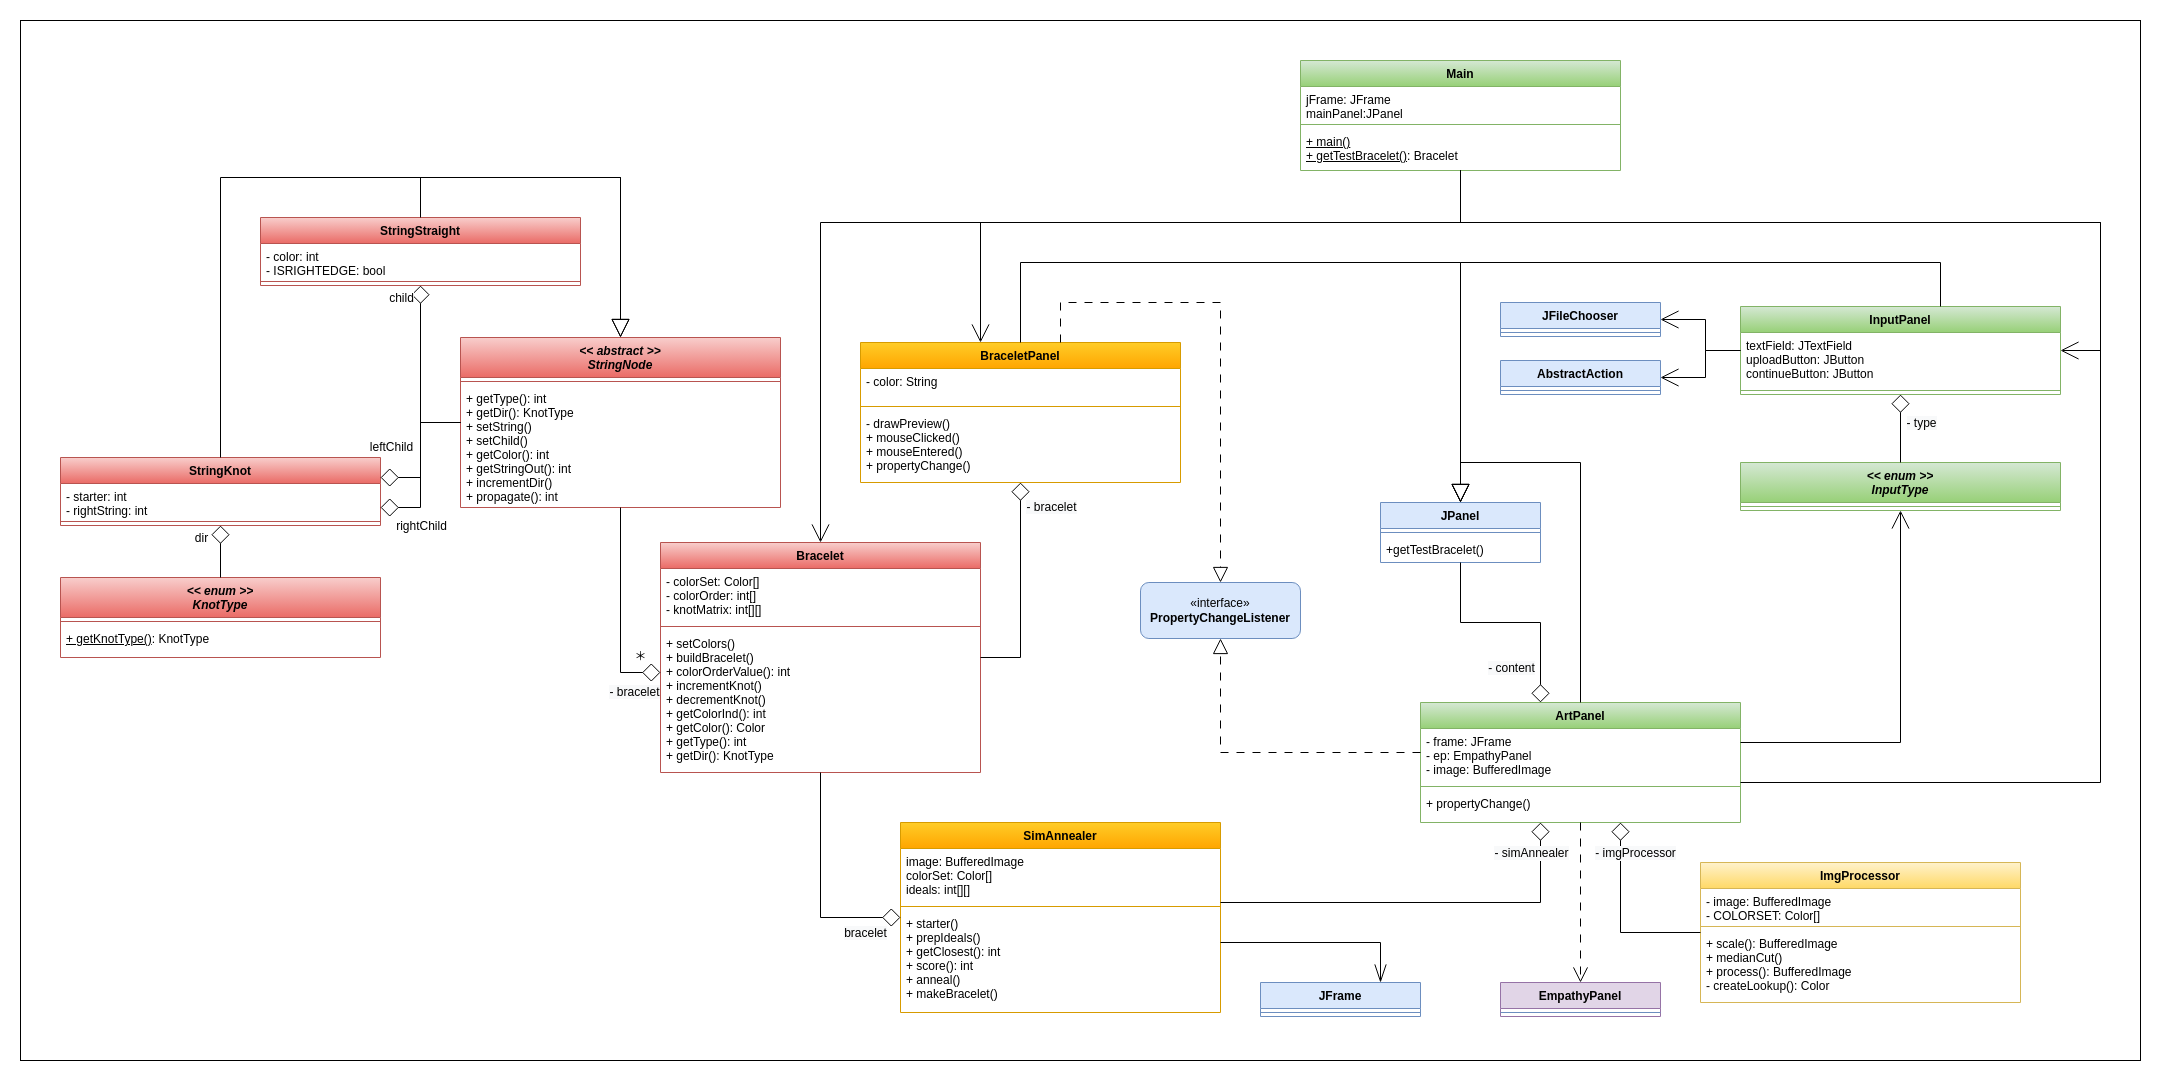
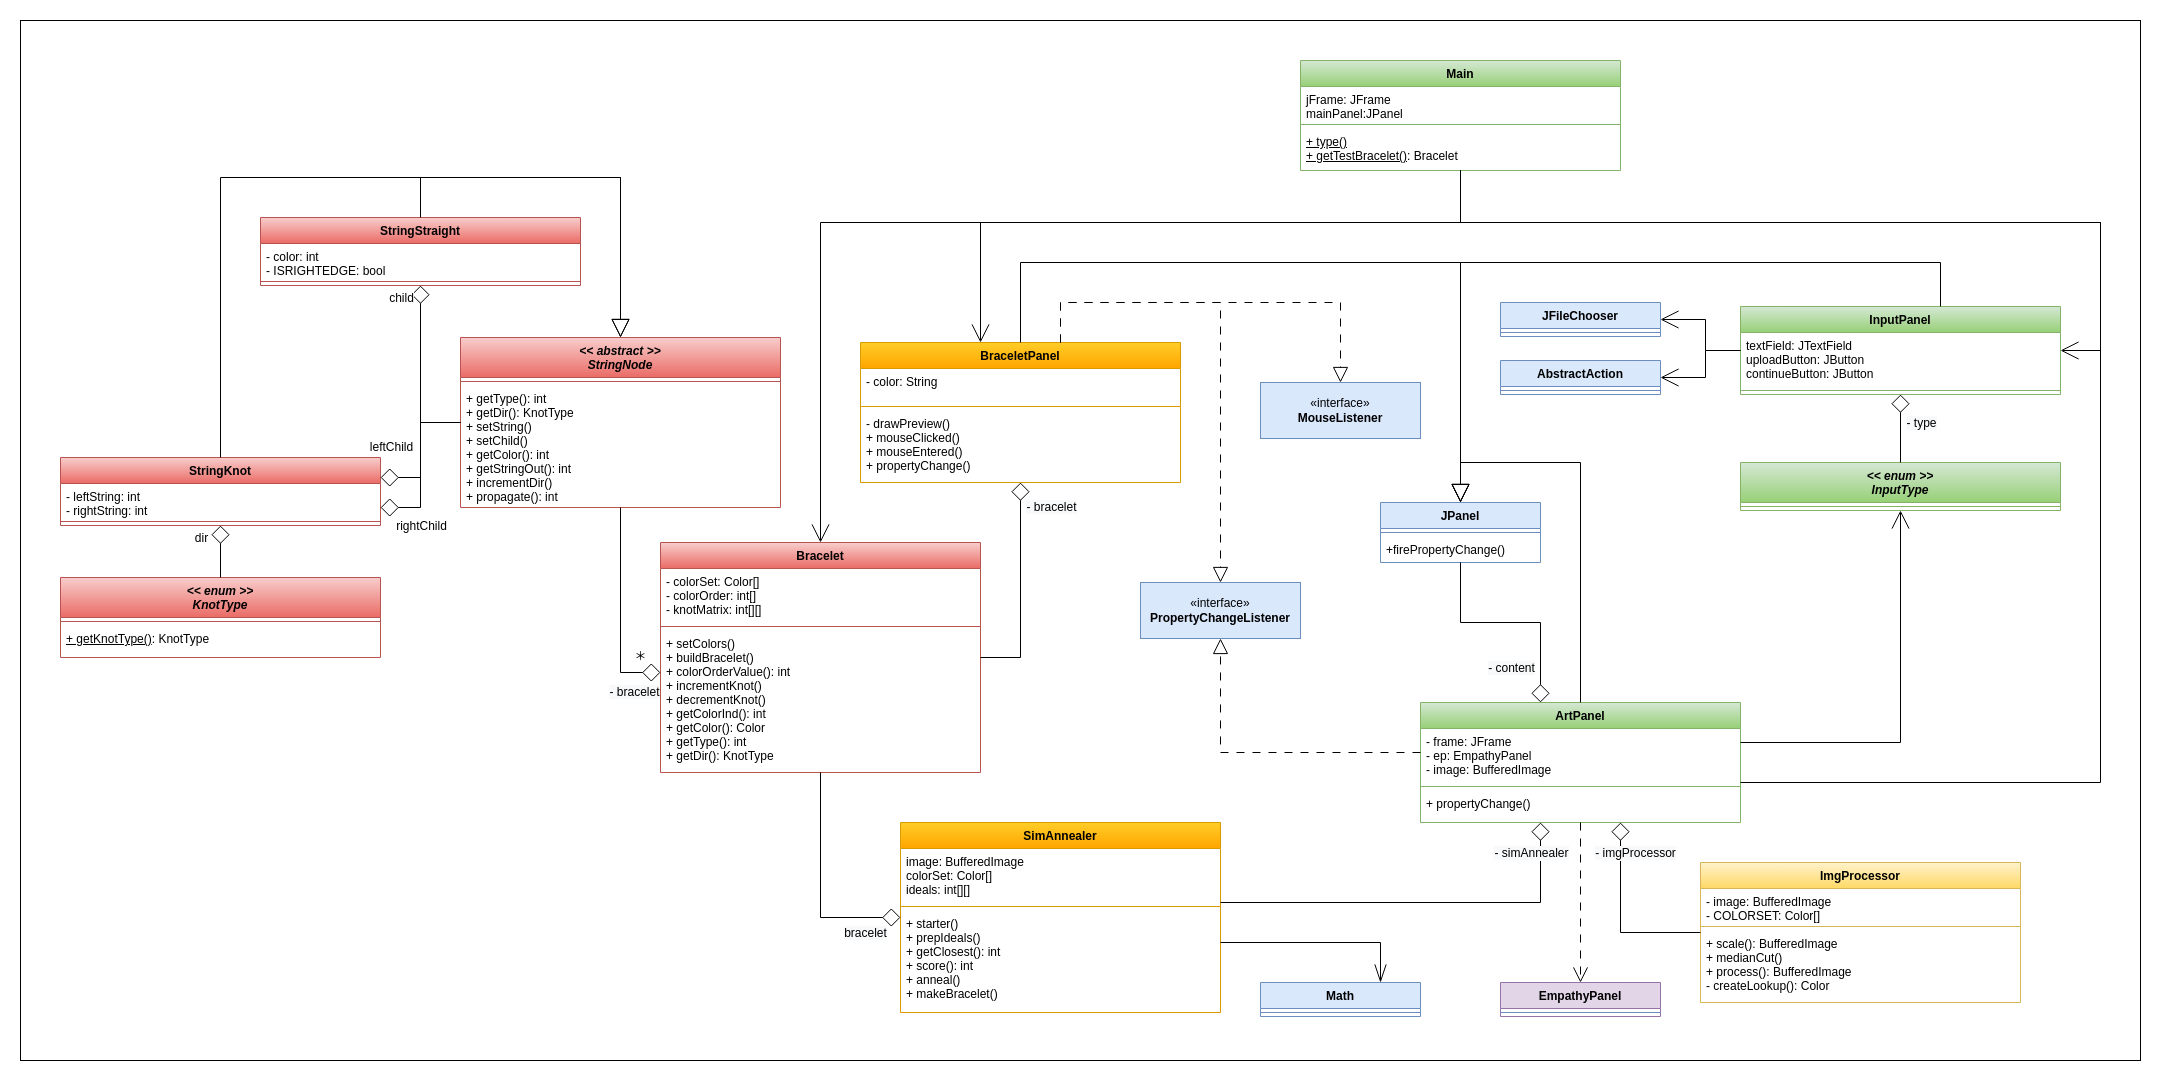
- <mxCell id="35" value="&lt;u&gt;+ main()&lt;/u&gt;&lt;br&gt;&lt;u&gt;+ getTestBracelet()&lt;/u&gt;: Bracelet" style="text;strokeColor=none;fillColor=none;align=left;verticalAlign=top;spacingLeft=4;spacingRight=4;overflow=hidden;rotatable=0;points=[[0,0.5],[1,0.5]];portConstraint=eastwest;fontColor=#000000;html=1;" parent="32" vertex="1"><mxGeometry y="68" width="320" height="42" as="geometry" /></mxCell>
+ <mxCell id="35" value="&lt;u&gt;+ type()&lt;/u&gt;&lt;br&gt;&lt;u&gt;+ getTestBracelet()&lt;/u&gt;: Bracelet" style="text;strokeColor=none;fillColor=none;align=left;verticalAlign=top;spacingLeft=4;spacingRight=4;overflow=hidden;rotatable=0;points=[[0,0.5],[1,0.5]];portConstraint=eastwest;fontColor=#000000;html=1;" parent="32" vertex="1"><mxGeometry y="68" width="320" height="42" as="geometry" /></mxCell>
+ <mxCell id="52" style="rounded=0;orthogonalLoop=1;jettySize=auto;html=1;endSize=13;endArrow=block;endFill=0;dashed=1;strokeWidth=1;edgeStyle=orthogonalEdgeStyle;dashPattern=8 8;" parent="1" source="21" target="51" edge="1"><mxGeometry relative="1" as="geometry"><mxPoint x="2289" y="112" as="sourcePoint" /><mxPoint x="2550" y="-72" as="targetPoint" /><Array as="points"><mxPoint x="1060" y="302" /><mxPoint x="1340" y="302" /></Array></mxGeometry></mxCell>
+ <mxCell id="51" value="«interface»&lt;br&gt;&lt;b&gt;MouseListener&lt;/b&gt;" style="html=1;whiteSpace=wrap;fillColor=#dae8fc;strokeColor=#6c8ebf;" parent="1" vertex="1"><mxGeometry x="1260" y="382" width="160" height="56" as="geometry" /></mxCell>
- <mxCell id="41" value="- starter: int&#10;- rightString: int" style="text;strokeColor=none;fillColor=none;align=left;verticalAlign=top;spacingLeft=4;spacingRight=4;overflow=hidden;rotatable=0;points=[[0,0.5],[1,0.5]];portConstraint=eastwest;fontColor=#000000;" parent="40" vertex="1"><mxGeometry y="26" width="320" height="34" as="geometry" /></mxCell>
+ <mxCell id="41" value="- leftString: int&#10;- rightString: int" style="text;strokeColor=none;fillColor=none;align=left;verticalAlign=top;spacingLeft=4;spacingRight=4;overflow=hidden;rotatable=0;points=[[0,0.5],[1,0.5]];portConstraint=eastwest;fontColor=#000000;" parent="40" vertex="1"><mxGeometry y="26" width="320" height="34" as="geometry" /></mxCell>
- <mxCell id="15" value="+getTestBracelet()" style="text;strokeColor=none;fillColor=none;align=left;verticalAlign=top;spacingLeft=4;spacingRight=4;overflow=hidden;rotatable=0;points=[[0,0.5],[1,0.5]];portConstraint=eastwest;fontColor=#000000;" parent="13" vertex="1"><mxGeometry y="34" width="160" height="26" as="geometry" /></mxCell>
+ <mxCell id="15" value="+firePropertyChange()" style="text;strokeColor=none;fillColor=none;align=left;verticalAlign=top;spacingLeft=4;spacingRight=4;overflow=hidden;rotatable=0;points=[[0,0.5],[1,0.5]];portConstraint=eastwest;fontColor=#000000;" parent="13" vertex="1"><mxGeometry y="34" width="160" height="26" as="geometry" /></mxCell>
- <mxCell id="12" value="«interface»&lt;br&gt;&lt;b&gt;PropertyChangeListener&lt;/b&gt;" style="html=1;whiteSpace=wrap;fillColor=#dae8fc;strokeColor=#6c8ebf;rounded=1;" parent="1" vertex="1"><mxGeometry x="1140" y="582" width="160" height="56" as="geometry" /></mxCell>
+ <mxCell id="12" value="«interface»&lt;br&gt;&lt;b&gt;PropertyChangeListener&lt;/b&gt;" style="html=1;whiteSpace=wrap;fillColor=#dae8fc;strokeColor=#6c8ebf;" parent="1" vertex="1"><mxGeometry x="1140" y="582" width="160" height="56" as="geometry" /></mxCell>
- <mxCell id="10" value="JFrame" style="swimlane;fontStyle=1;align=center;verticalAlign=top;childLayout=stackLayout;horizontal=1;startSize=26;horizontalStack=0;resizeParent=1;resizeParentMax=0;resizeLast=0;collapsible=1;marginBottom=0;hachureGap=4;pointerEvents=0;sketch=0;strokeColor=#6c8ebf;fillColor=#dae8fc;" parent="1" vertex="1"><mxGeometry x="1260" y="982" width="160" height="34" as="geometry" /></mxCell>
+ <mxCell id="10" value="Math" style="swimlane;fontStyle=1;align=center;verticalAlign=top;childLayout=stackLayout;horizontal=1;startSize=26;horizontalStack=0;resizeParent=1;resizeParentMax=0;resizeLast=0;collapsible=1;marginBottom=0;hachureGap=4;pointerEvents=0;sketch=0;strokeColor=#6c8ebf;fillColor=#dae8fc;" parent="1" vertex="1"><mxGeometry x="1260" y="982" width="160" height="34" as="geometry" /></mxCell>
